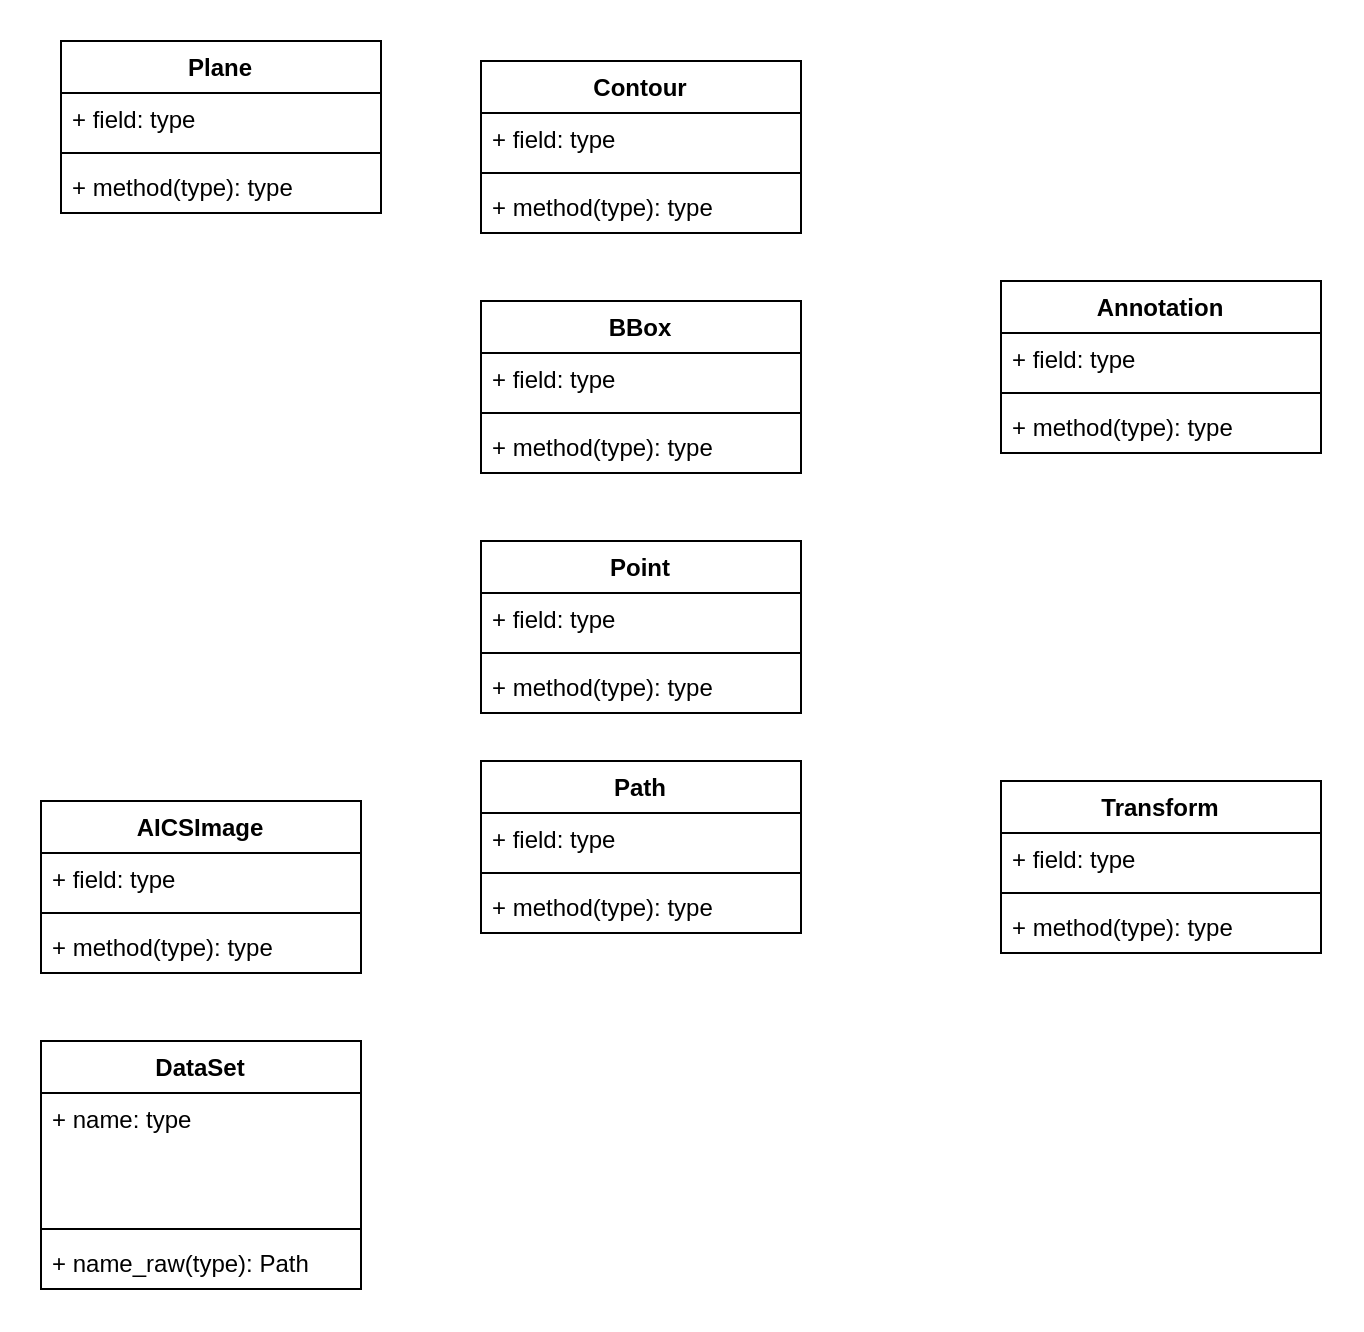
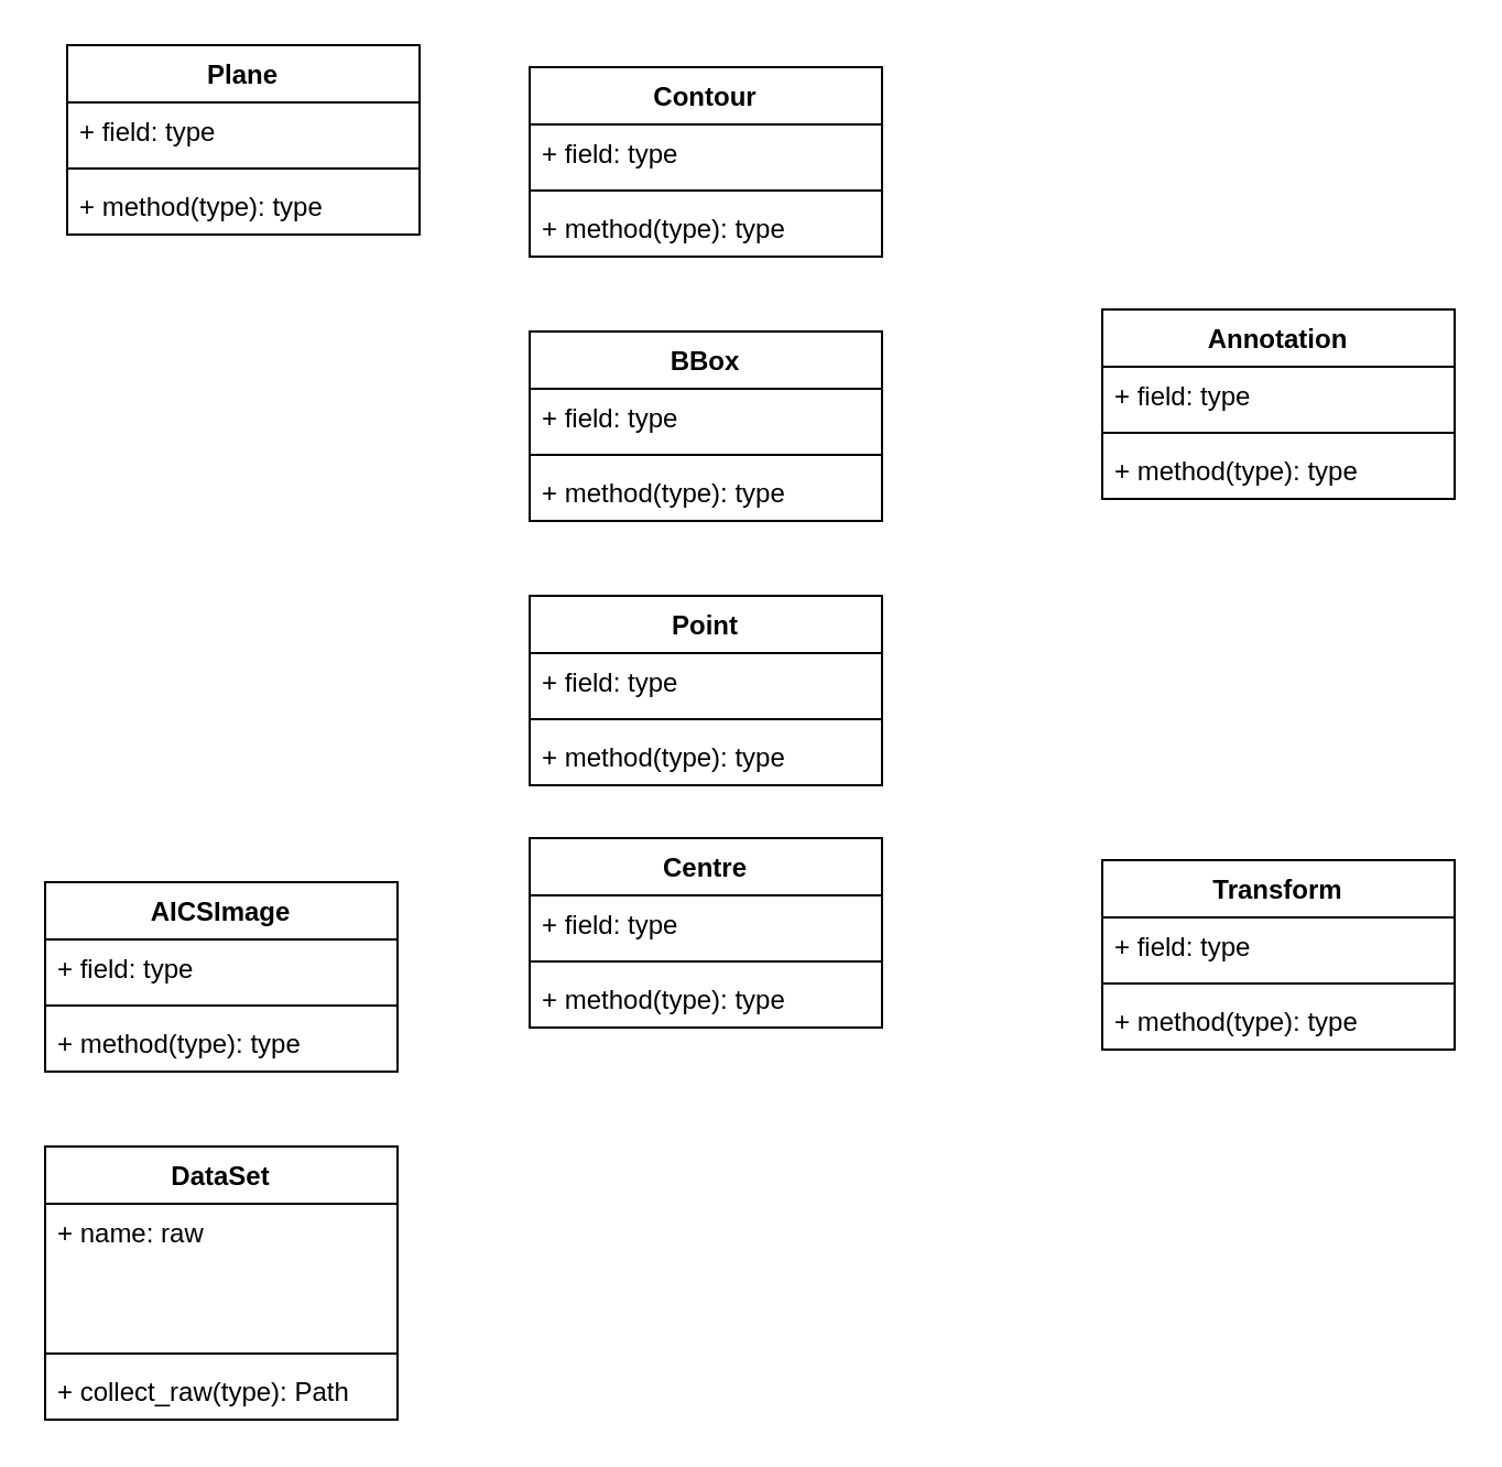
- <mxCell id="18" value="Path" style="swimlane;fontStyle=1;align=center;verticalAlign=top;childLayout=stackLayout;horizontal=1;startSize=26;horizontalStack=0;resizeParent=1;resizeParentMax=0;resizeLast=0;collapsible=1;marginBottom=0;" parent="1" vertex="1"><mxGeometry x="240" y="380" width="160" height="86" as="geometry" /></mxCell>
+ <mxCell id="18" value="Centre" style="swimlane;fontStyle=1;align=center;verticalAlign=top;childLayout=stackLayout;horizontal=1;startSize=26;horizontalStack=0;resizeParent=1;resizeParentMax=0;resizeLast=0;collapsible=1;marginBottom=0;" parent="1" vertex="1"><mxGeometry x="240" y="380" width="160" height="86" as="geometry" /></mxCell>
- <mxCell id="3" value="+ name: type" style="text;strokeColor=none;fillColor=none;align=left;verticalAlign=top;spacingLeft=4;spacingRight=4;overflow=hidden;rotatable=0;points=[[0,0.5],[1,0.5]];portConstraint=eastwest;" parent="2" vertex="1"><mxGeometry y="26" width="160" height="64" as="geometry" /></mxCell>
+ <mxCell id="3" value="+ name: raw" style="text;strokeColor=none;fillColor=none;align=left;verticalAlign=top;spacingLeft=4;spacingRight=4;overflow=hidden;rotatable=0;points=[[0,0.5],[1,0.5]];portConstraint=eastwest;" parent="2" vertex="1"><mxGeometry y="26" width="160" height="64" as="geometry" /></mxCell>
- <mxCell id="5" value="+ name_raw(type): Path" style="text;strokeColor=none;fillColor=none;align=left;verticalAlign=top;spacingLeft=4;spacingRight=4;overflow=hidden;rotatable=0;points=[[0,0.5],[1,0.5]];portConstraint=eastwest;" parent="2" vertex="1"><mxGeometry y="98" width="160" height="26" as="geometry" /></mxCell>
+ <mxCell id="5" value="+ collect_raw(type): Path" style="text;strokeColor=none;fillColor=none;align=left;verticalAlign=top;spacingLeft=4;spacingRight=4;overflow=hidden;rotatable=0;points=[[0,0.5],[1,0.5]];portConstraint=eastwest;" parent="2" vertex="1"><mxGeometry y="98" width="160" height="26" as="geometry" /></mxCell>
